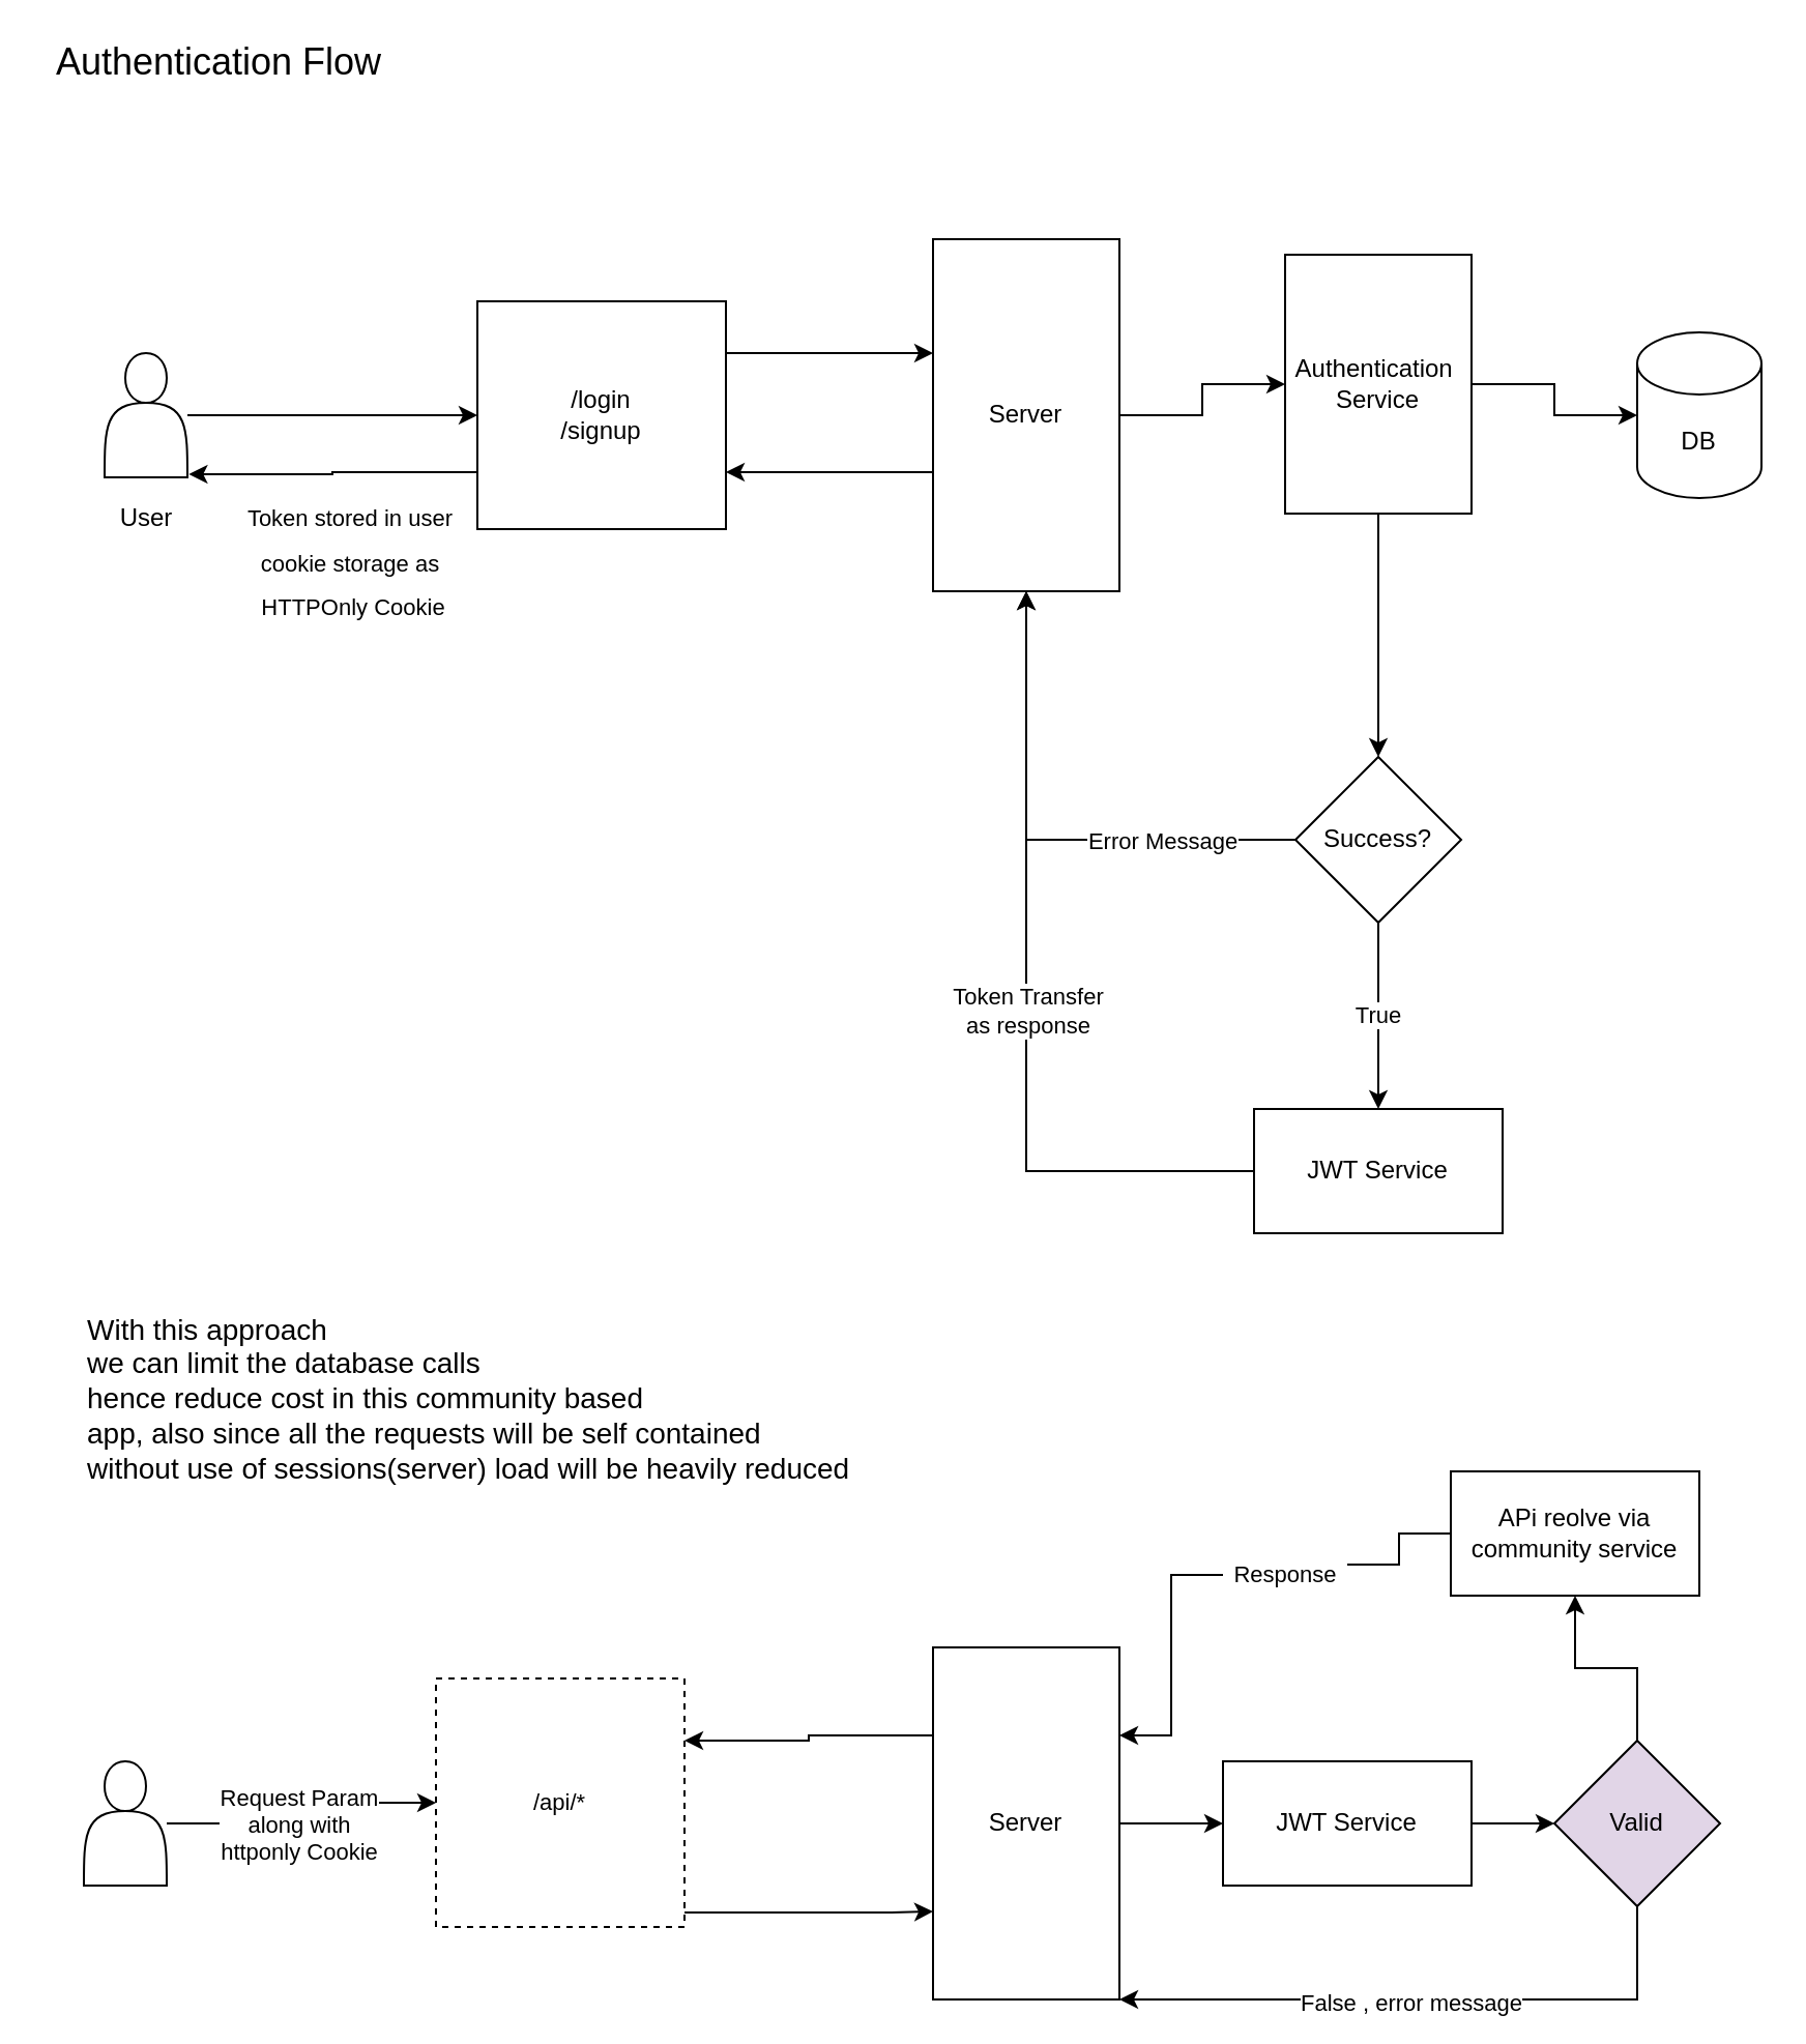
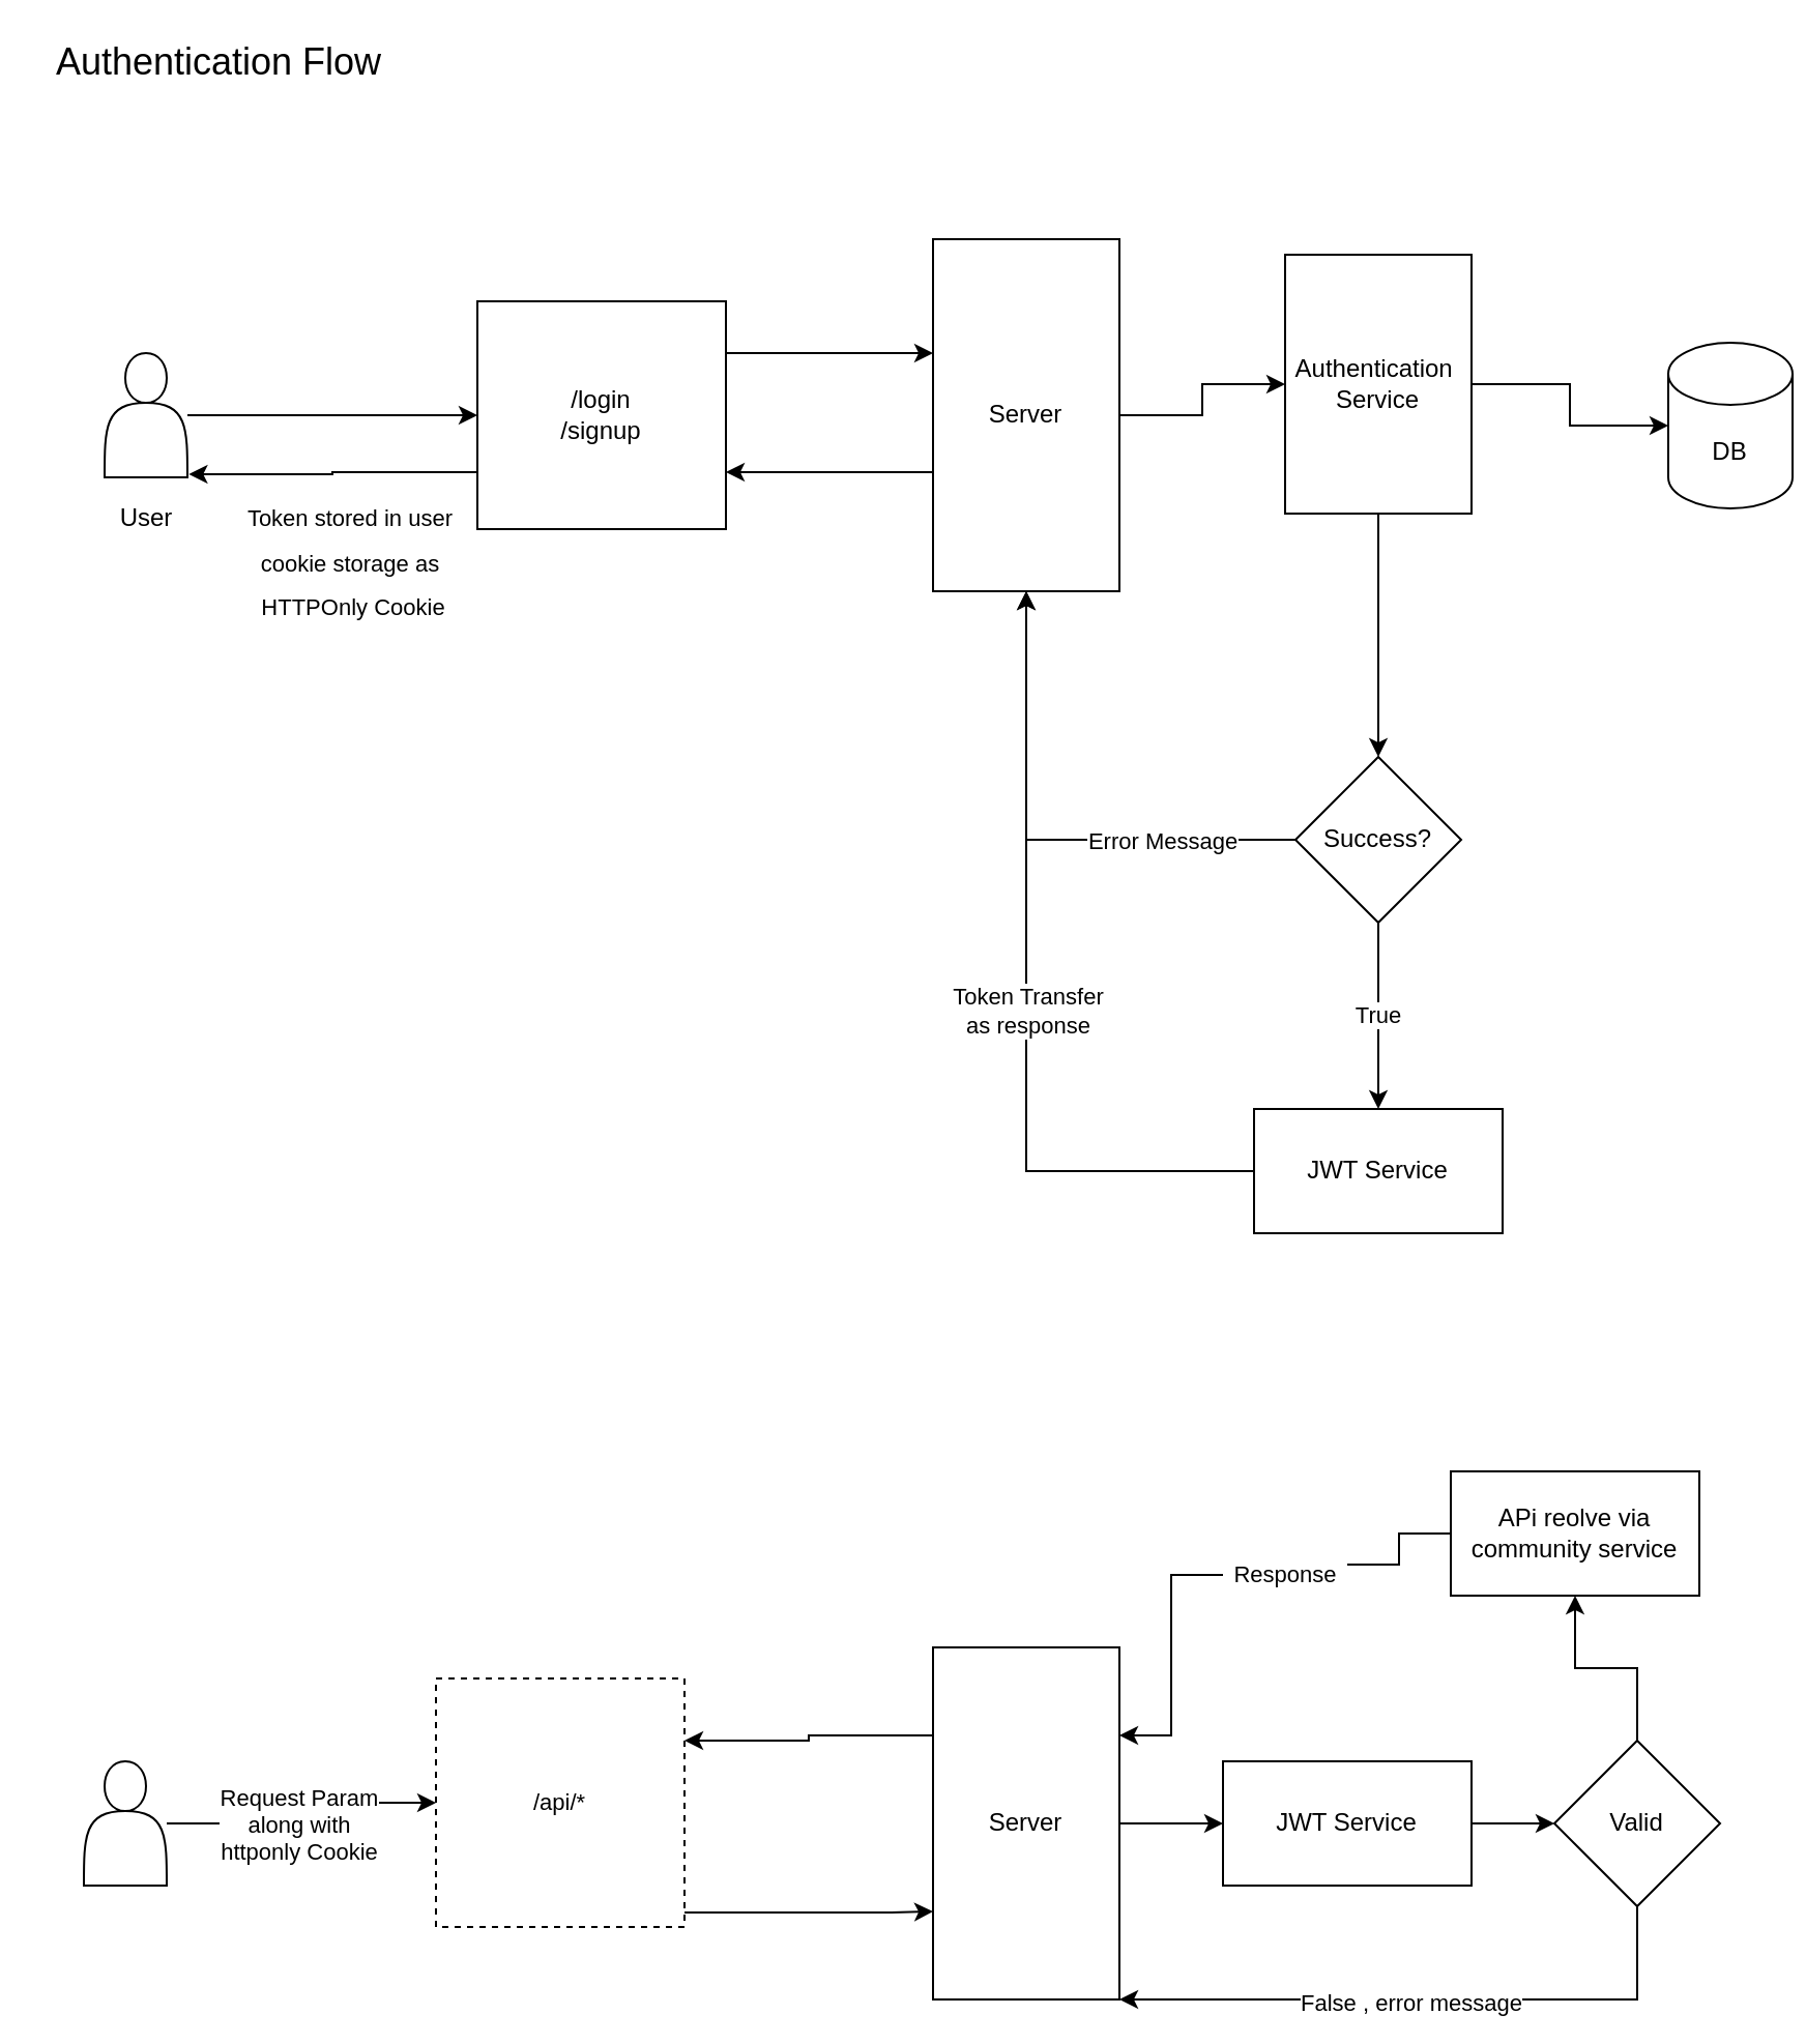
- <mxCell id="14" value="DB" style="shape=cylinder3;whiteSpace=wrap;html=1;boundedLbl=1;backgroundOutline=1;size=15;" vertex="1" parent="1"><mxGeometry x="790" y="160" width="60" height="80" as="geometry" /></mxCell>
+ <mxCell id="14" value="DB" style="shape=cylinder3;whiteSpace=wrap;html=1;boundedLbl=1;backgroundOutline=1;size=15;" vertex="1" parent="1"><mxGeometry x="805" y="165" width="60" height="80" as="geometry" /></mxCell>
- <mxCell id="42" value="&lt;font style=&quot;font-size: 14px&quot;&gt;With this approach&amp;nbsp;&lt;br&gt;we can limit the database calls&lt;br&gt;hence reduce cost in this community based&lt;br&gt;app, also since all the requests will be self contained&amp;nbsp;&lt;br&gt;without use of sessions(server) load will be heavily reduced&lt;/font&gt;" style="text;html=1;align=left;verticalAlign=middle;resizable=0;points=[];autosize=1;strokeColor=none;fillColor=none;fontSize=11;" vertex="1" parent="1"><mxGeometry x="40" y="640" width="380" height="70" as="geometry" /></mxCell>
- <mxCell id="37" value="Valid" style="rhombus;whiteSpace=wrap;html=1;rounded=0;fillColor=#e1d5e7;" vertex="1" parent="1"><mxGeometry x="750" y="840" width="80" height="80" as="geometry" /></mxCell>
+ <mxCell id="37" value="Valid" style="rhombus;whiteSpace=wrap;html=1;rounded=0;" vertex="1" parent="1"><mxGeometry x="750" y="840" width="80" height="80" as="geometry" /></mxCell>
